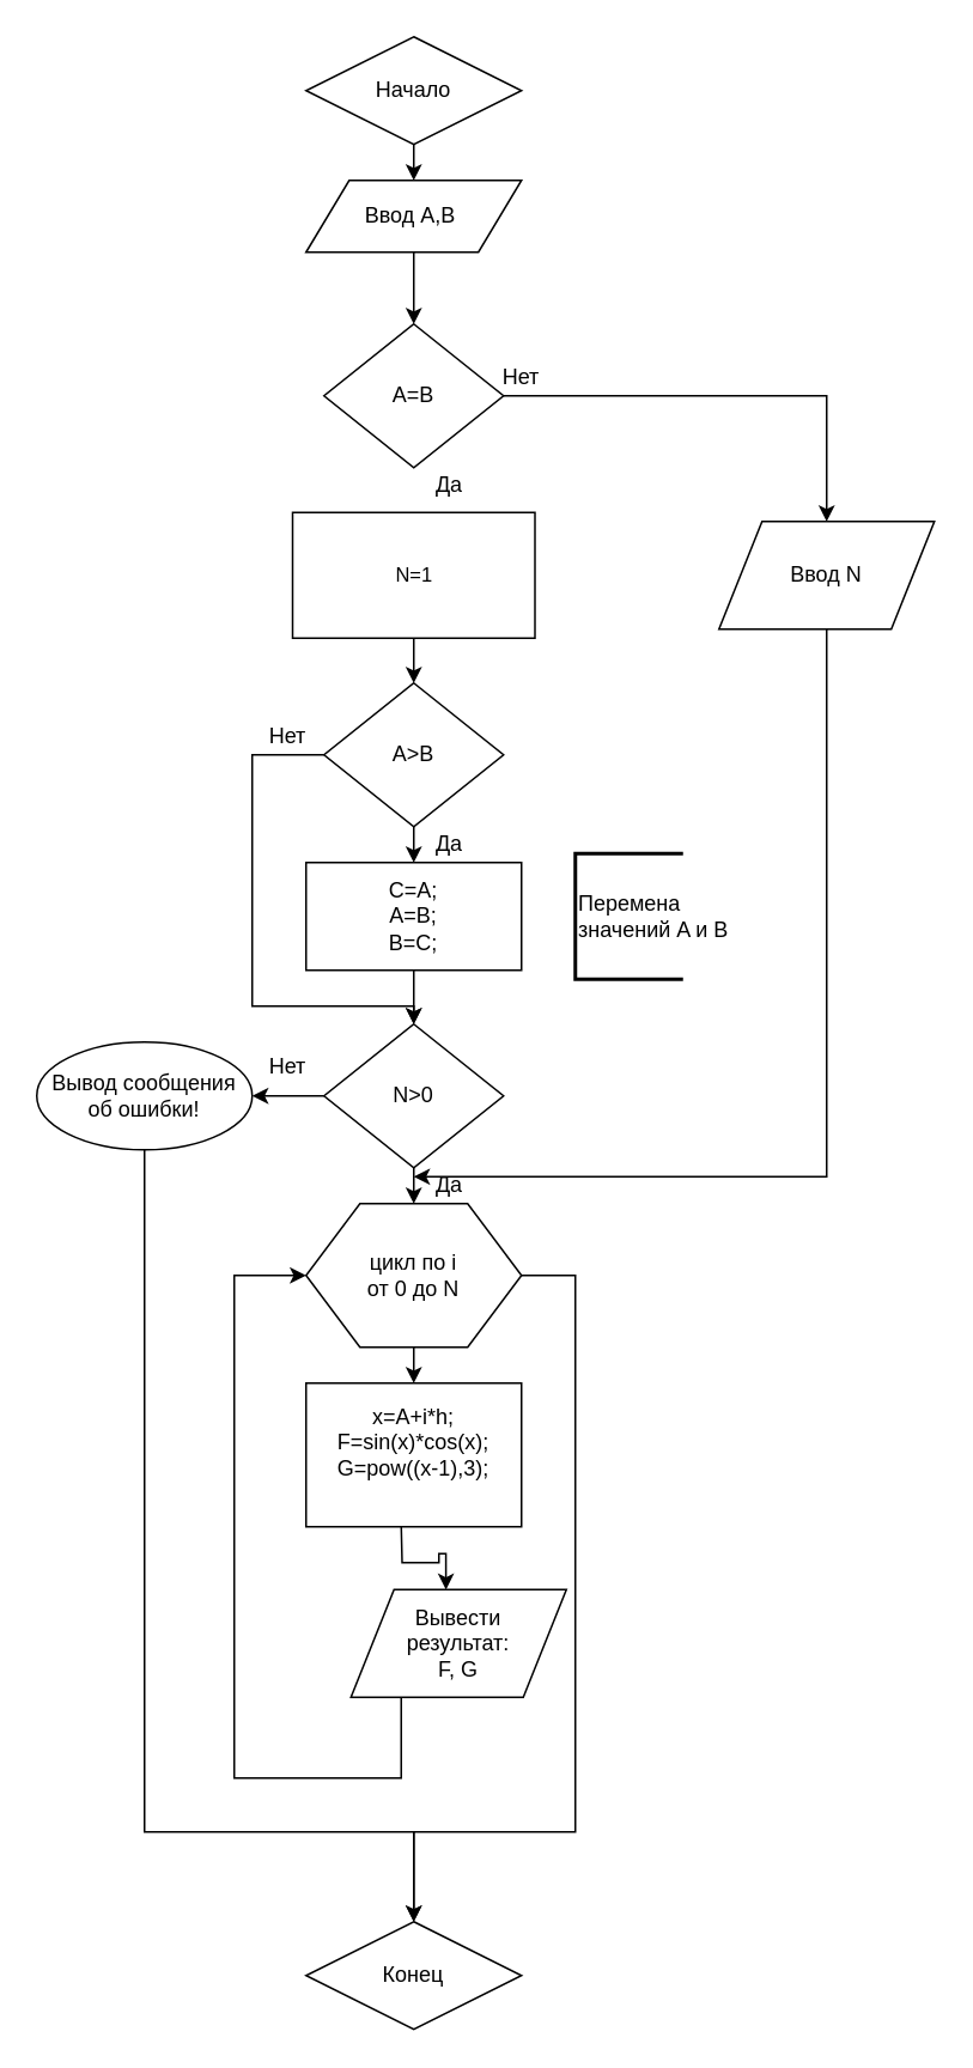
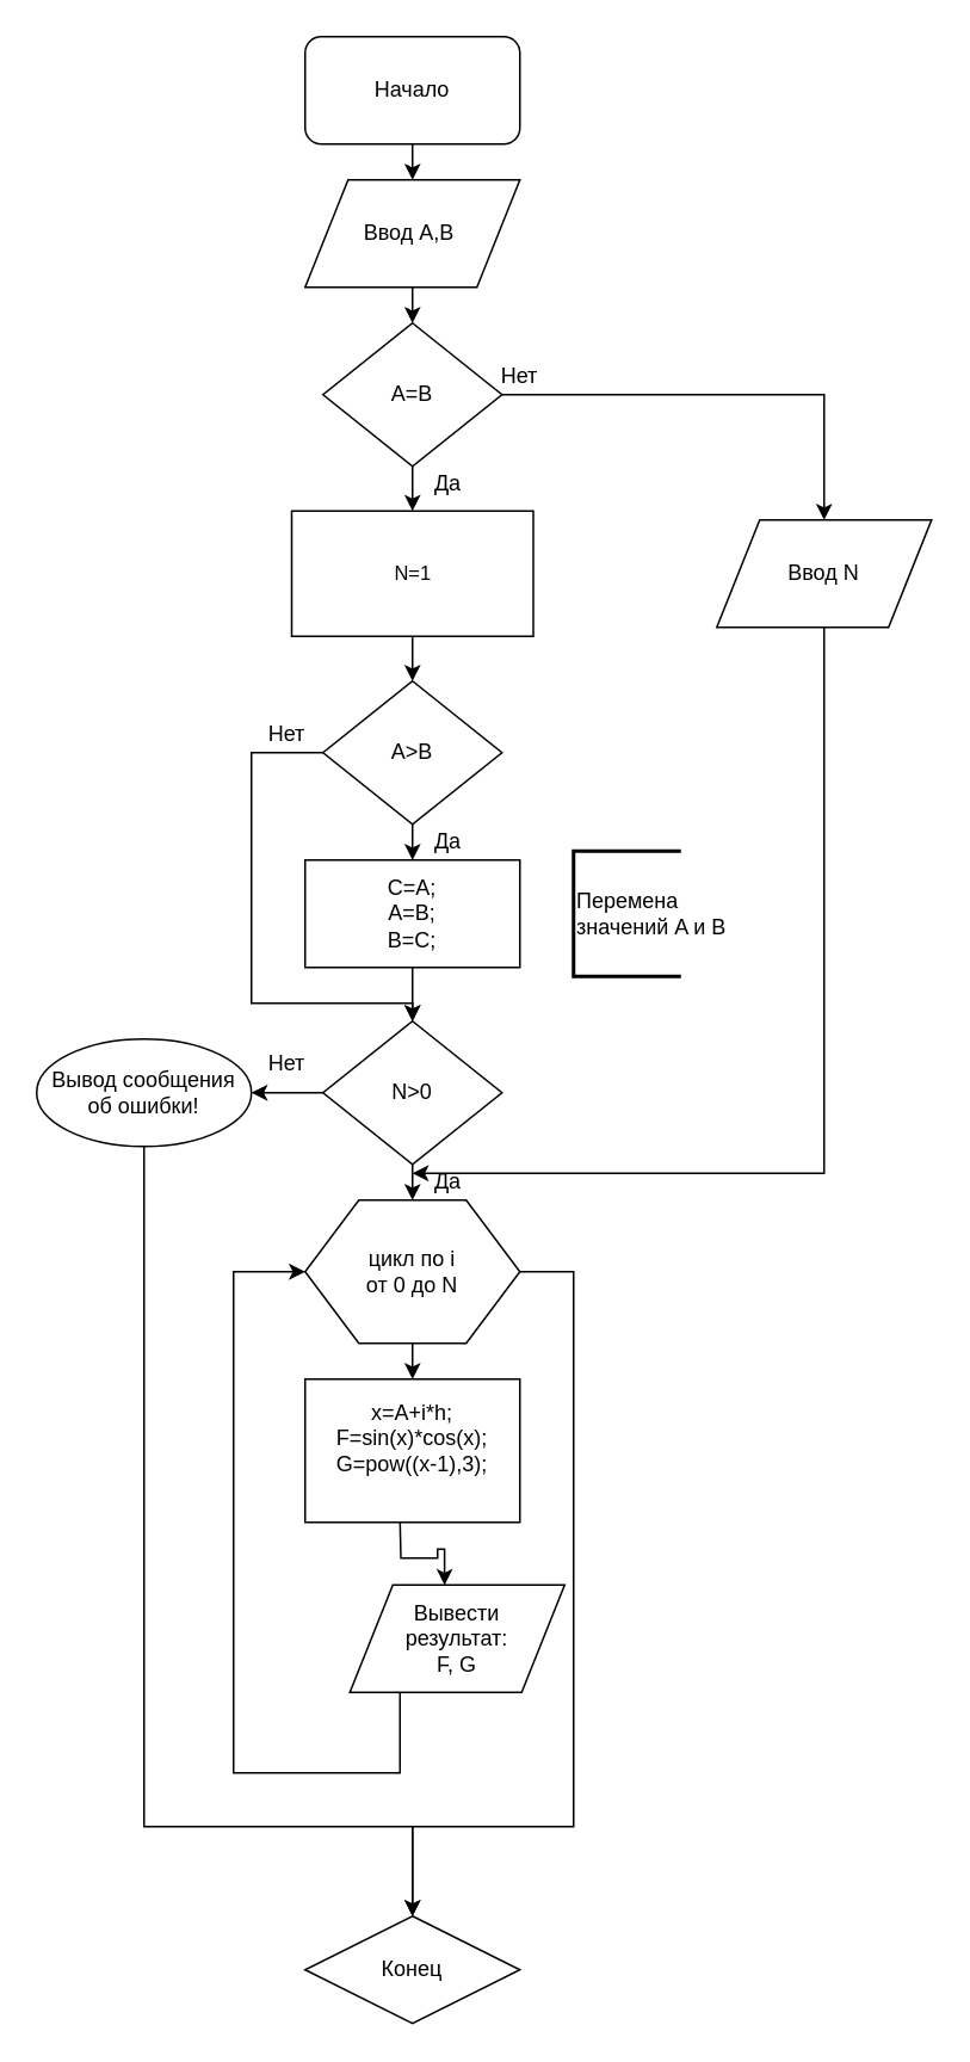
- <mxCell id="3" value="Начало" style="rhombus;whiteSpace=wrap;html=1;" parent="1" vertex="1"><mxGeometry x="170" y="20" width="120" height="60" as="geometry" /></mxCell>
+ <mxCell id="3" value="Начало" style="rounded=1;whiteSpace=wrap;html=1;" parent="1" vertex="1"><mxGeometry x="170" y="20" width="120" height="60" as="geometry" /></mxCell>
- <mxCell id="5" value="Ввод A,B&amp;nbsp;" style="shape=parallelogram;perimeter=parallelogramPerimeter;whiteSpace=wrap;html=1;" parent="1" vertex="1"><mxGeometry x="170" y="100" width="120" height="40" as="geometry" /></mxCell>
+ <mxCell id="5" value="Ввод A,B&amp;nbsp;" style="shape=parallelogram;perimeter=parallelogramPerimeter;whiteSpace=wrap;html=1;" parent="1" vertex="1"><mxGeometry x="170" y="100" width="120" height="60" as="geometry" /></mxCell>
+ <mxCell id="6" style="edgeStyle=orthogonalEdgeStyle;rounded=0;orthogonalLoop=1;jettySize=auto;html=1;exitX=0.5;exitY=1;exitDx=0;exitDy=0;entryX=0.5;entryY=0;entryDx=0;entryDy=0;" parent="1" source="8" target="10" edge="1"><mxGeometry relative="1" as="geometry" /></mxCell>
